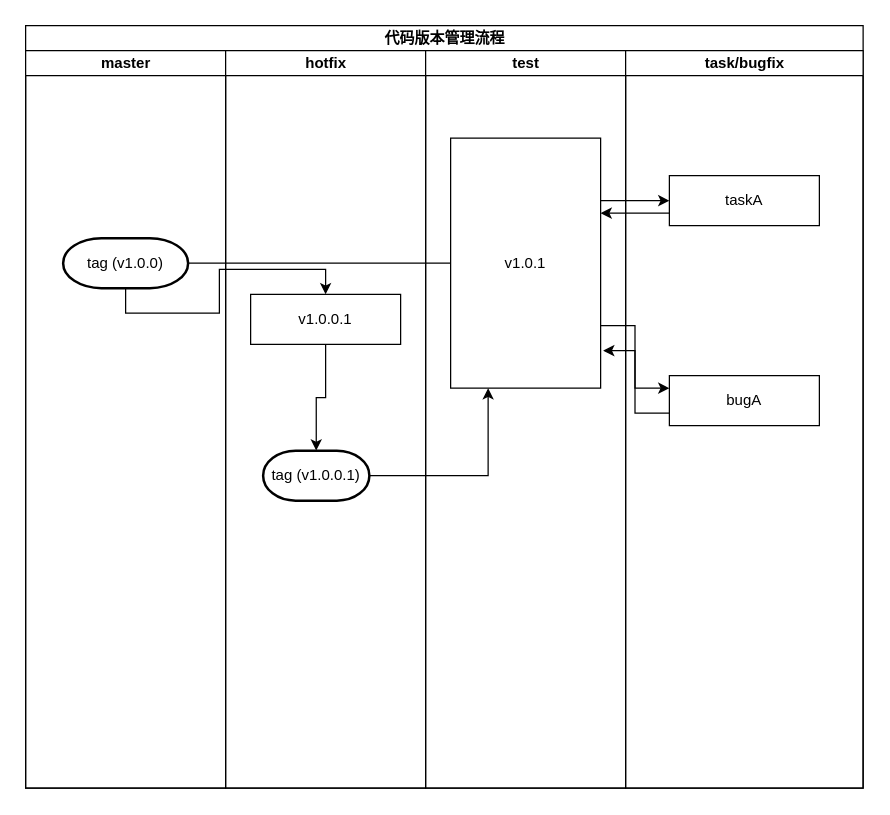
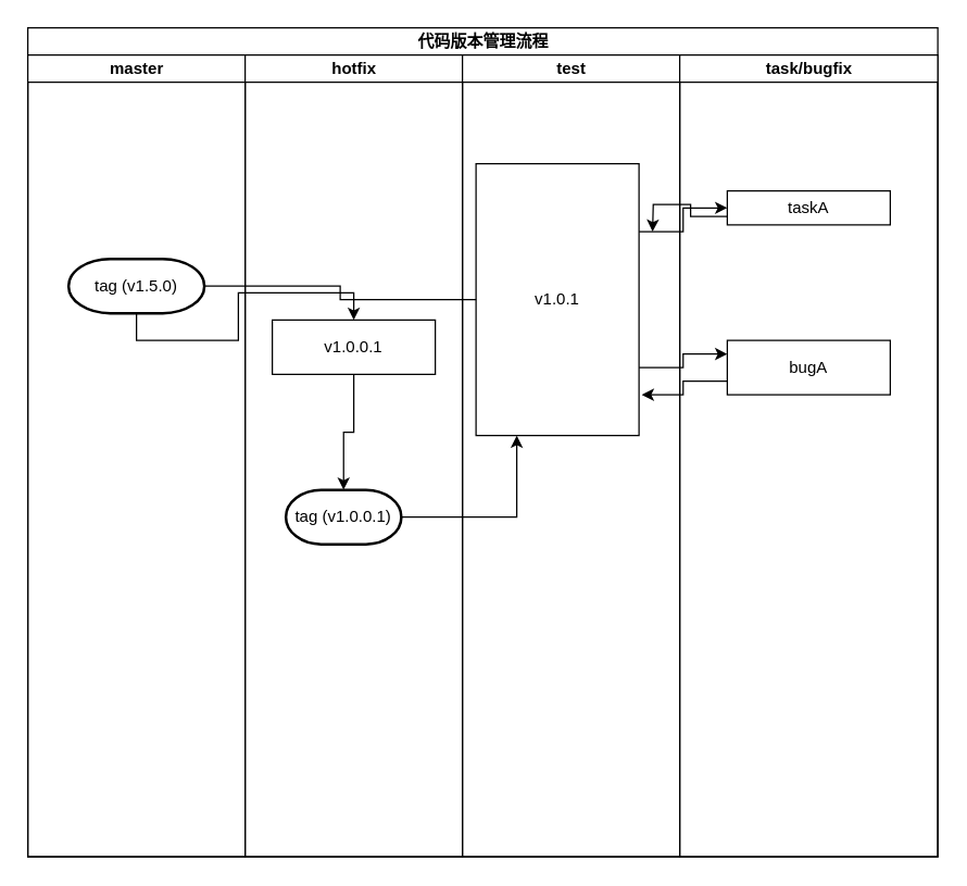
- <mxCell id="12" value="taskA" style="rounded=0;whiteSpace=wrap;html=1;" vertex="1" parent="11"><mxGeometry x="35" y="100" width="120" height="40" as="geometry" /></mxCell>
+ <mxCell id="12" value="taskA" style="rounded=0;whiteSpace=wrap;html=1;" vertex="1" parent="11"><mxGeometry x="35" y="100" width="120" height="25" as="geometry" /></mxCell>
- <mxCell id="4" value="tag (v1.0.0)" style="strokeWidth=2;html=1;shape=mxgraph.flowchart.terminator;whiteSpace=wrap;" vertex="1" parent="3"><mxGeometry x="30" y="150" width="100" height="40" as="geometry" /></mxCell>
+ <mxCell id="4" value="tag (v1.5.0)" style="strokeWidth=2;html=1;shape=mxgraph.flowchart.terminator;whiteSpace=wrap;" vertex="1" parent="3"><mxGeometry x="30" y="150" width="100" height="40" as="geometry" /></mxCell>
- <mxCell id="10" value="v1.0.1" style="rounded=0;whiteSpace=wrap;html=1;" vertex="1" parent="9"><mxGeometry x="20" y="70" width="120" height="200" as="geometry" /></mxCell>
+ <mxCell id="10" value="v1.0.1" style="rounded=0;whiteSpace=wrap;html=1;" vertex="1" parent="9"><mxGeometry x="10" y="80" width="120" height="200" as="geometry" /></mxCell>
- <mxCell id="13" value="bugA" style="rounded=0;whiteSpace=wrap;html=1;" vertex="1" parent="11"><mxGeometry x="35" y="260" width="120" height="40" as="geometry" /></mxCell>
+ <mxCell id="13" value="bugA" style="rounded=0;whiteSpace=wrap;html=1;" vertex="1" parent="11"><mxGeometry x="35" y="210" width="120" height="40" as="geometry" /></mxCell>
